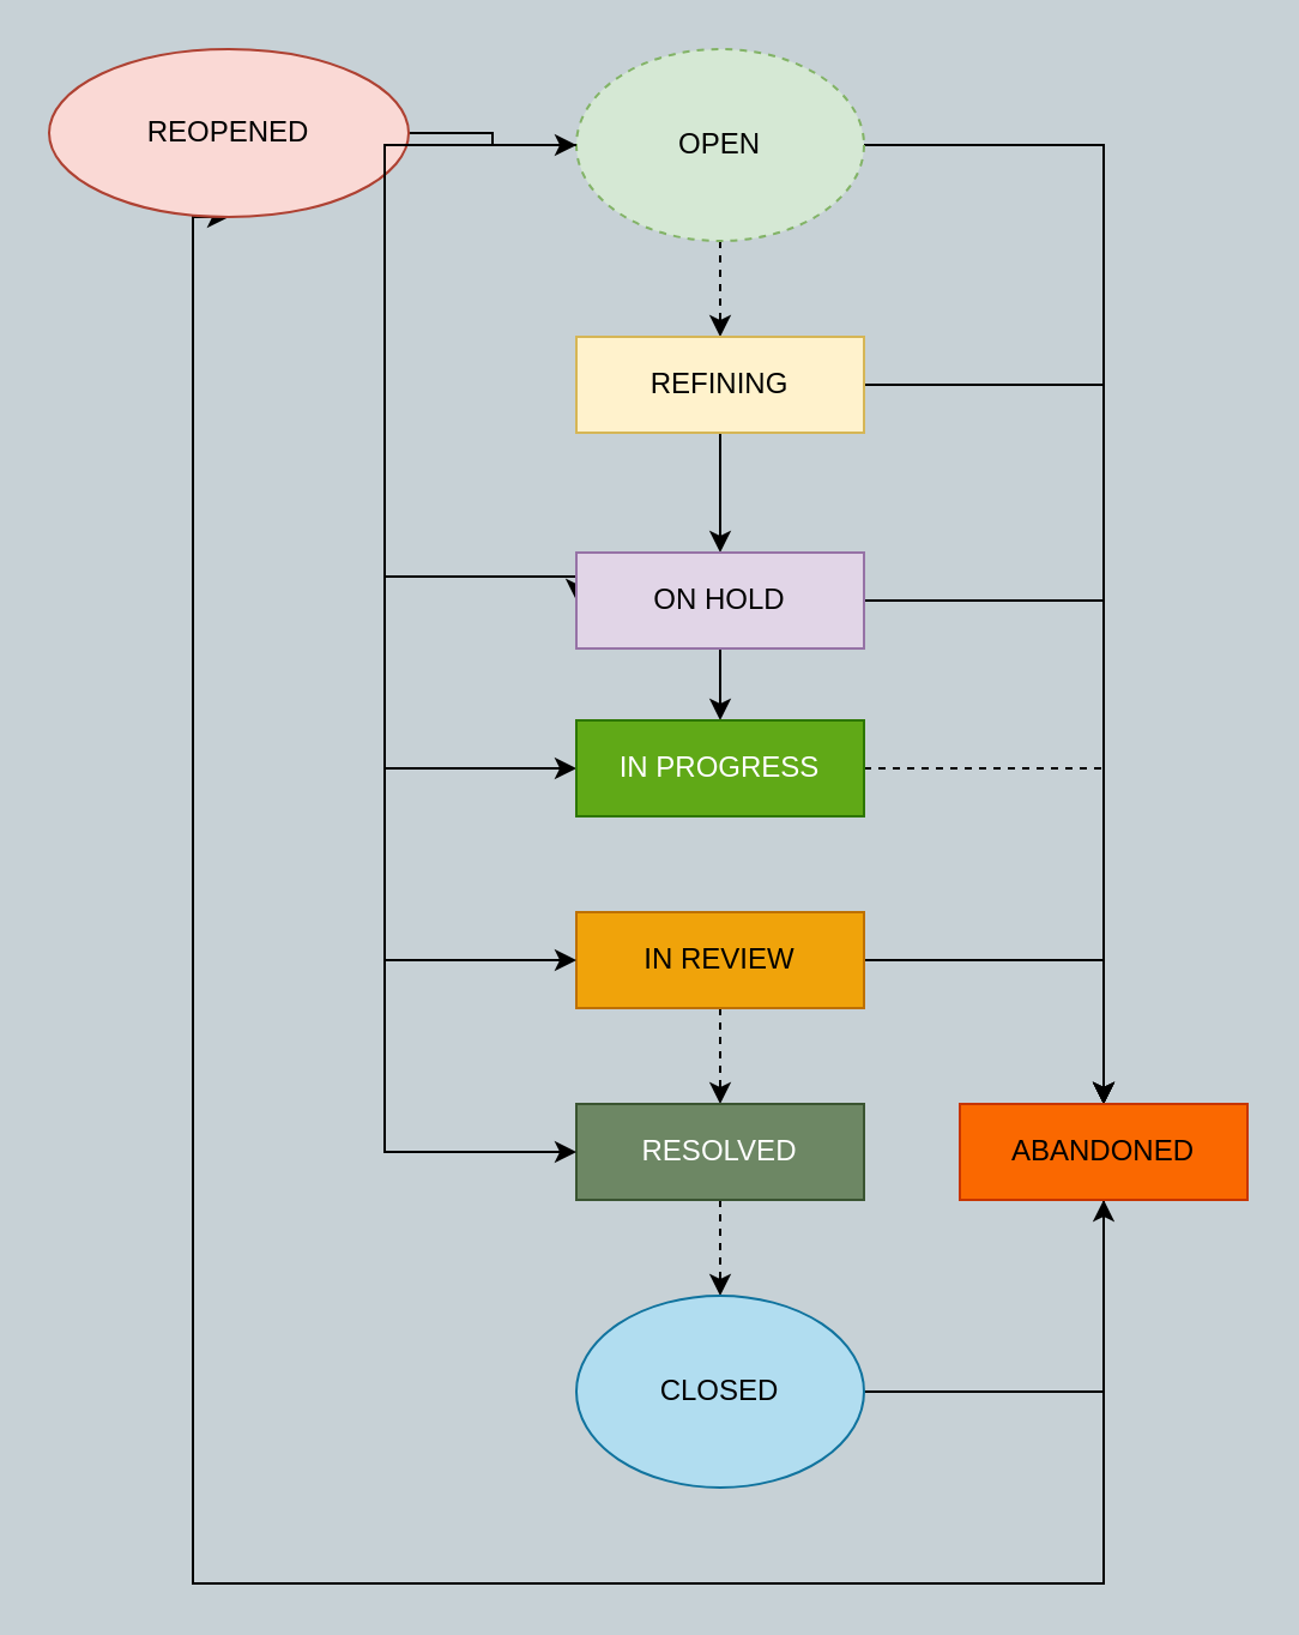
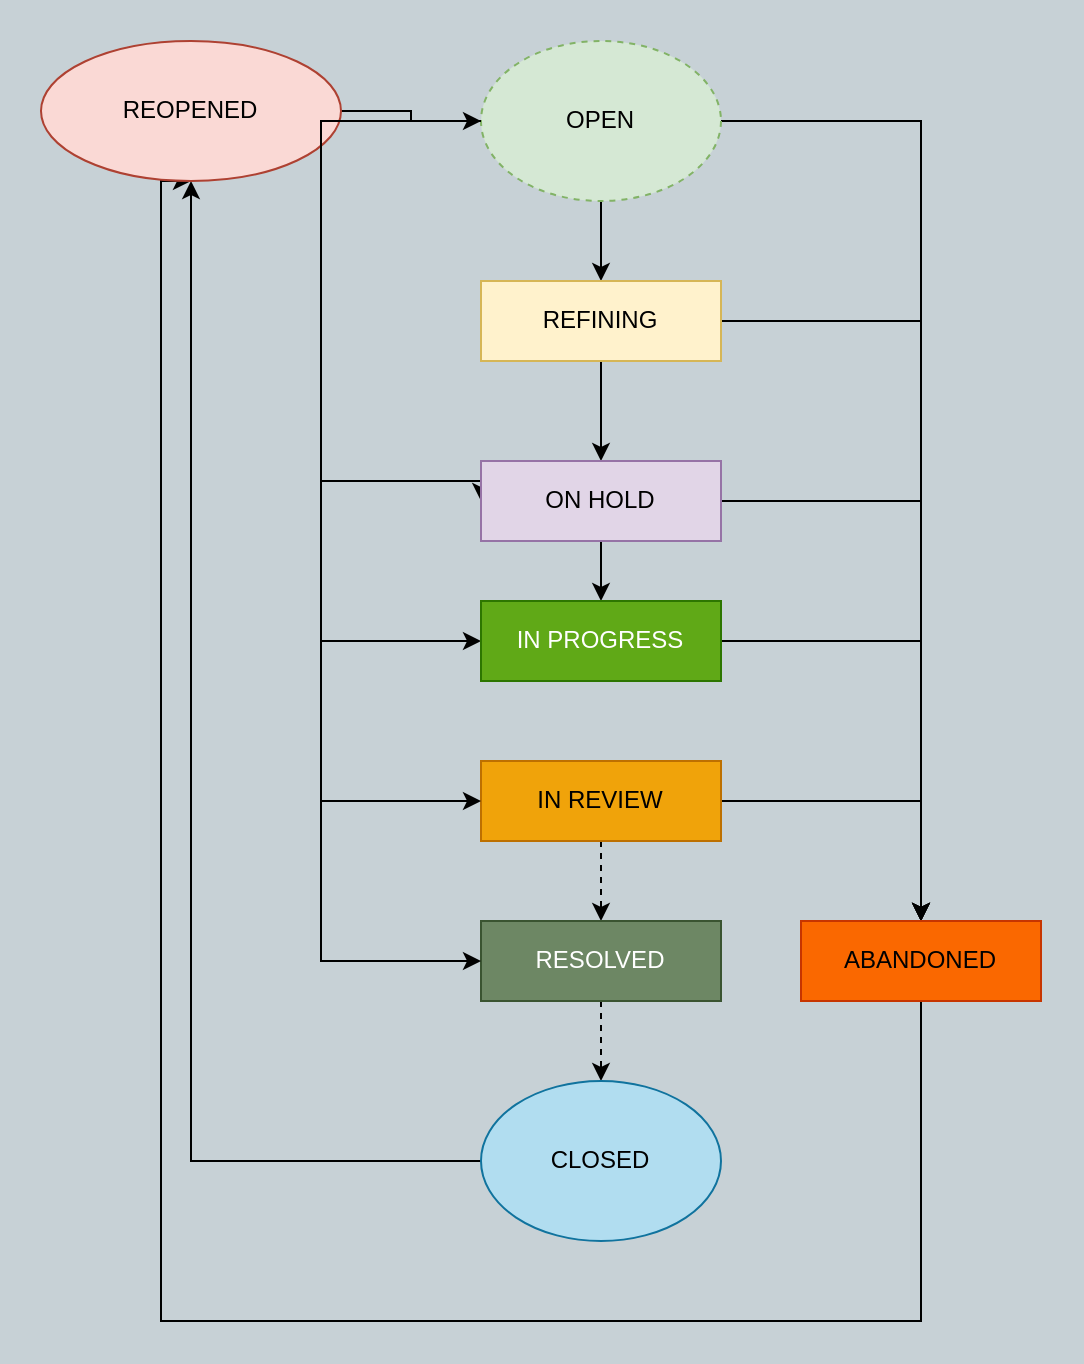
- <mxCell id="2" value="" style="edgeStyle=orthogonalEdgeStyle;rounded=0;orthogonalLoop=1;jettySize=auto;html=1;dashed=1;" edge="1" parent="1" source="6" target="9"><mxGeometry relative="1" as="geometry" /></mxCell>
+ <mxCell id="2" value="" style="edgeStyle=orthogonalEdgeStyle;rounded=0;orthogonalLoop=1;jettySize=auto;html=1;" edge="1" parent="1" source="6" target="9"><mxGeometry relative="1" as="geometry" /></mxCell>
- <mxCell id="13" style="edgeStyle=orthogonalEdgeStyle;rounded=0;orthogonalLoop=1;jettySize=auto;html=1;exitX=1;exitY=0.5;exitDx=0;exitDy=0;entryX=0.5;entryY=0;entryDx=0;entryDy=0;dashed=1;" edge="1" parent="1" source="14" target="24"><mxGeometry relative="1" as="geometry"><mxPoint x="420" y="460" as="targetPoint" /></mxGeometry></mxCell>
+ <mxCell id="13" style="edgeStyle=orthogonalEdgeStyle;rounded=0;orthogonalLoop=1;jettySize=auto;html=1;exitX=1;exitY=0.5;exitDx=0;exitDy=0;entryX=0.5;entryY=0;entryDx=0;entryDy=0;" edge="1" parent="1" source="14" target="24"><mxGeometry relative="1" as="geometry"><mxPoint x="420" y="460" as="targetPoint" /></mxGeometry></mxCell>
- <mxCell id="21" style="edgeStyle=orthogonalEdgeStyle;rounded=0;orthogonalLoop=1;jettySize=auto;html=1;" edge="1" parent="1" source="22" target="24"><mxGeometry relative="1" as="geometry" /></mxCell>
+ <mxCell id="21" style="edgeStyle=orthogonalEdgeStyle;rounded=0;orthogonalLoop=1;jettySize=auto;html=1;entryX=0.5;entryY=1;entryDx=0;entryDy=0;" edge="1" parent="1" source="22" target="26"><mxGeometry relative="1" as="geometry" /></mxCell>
